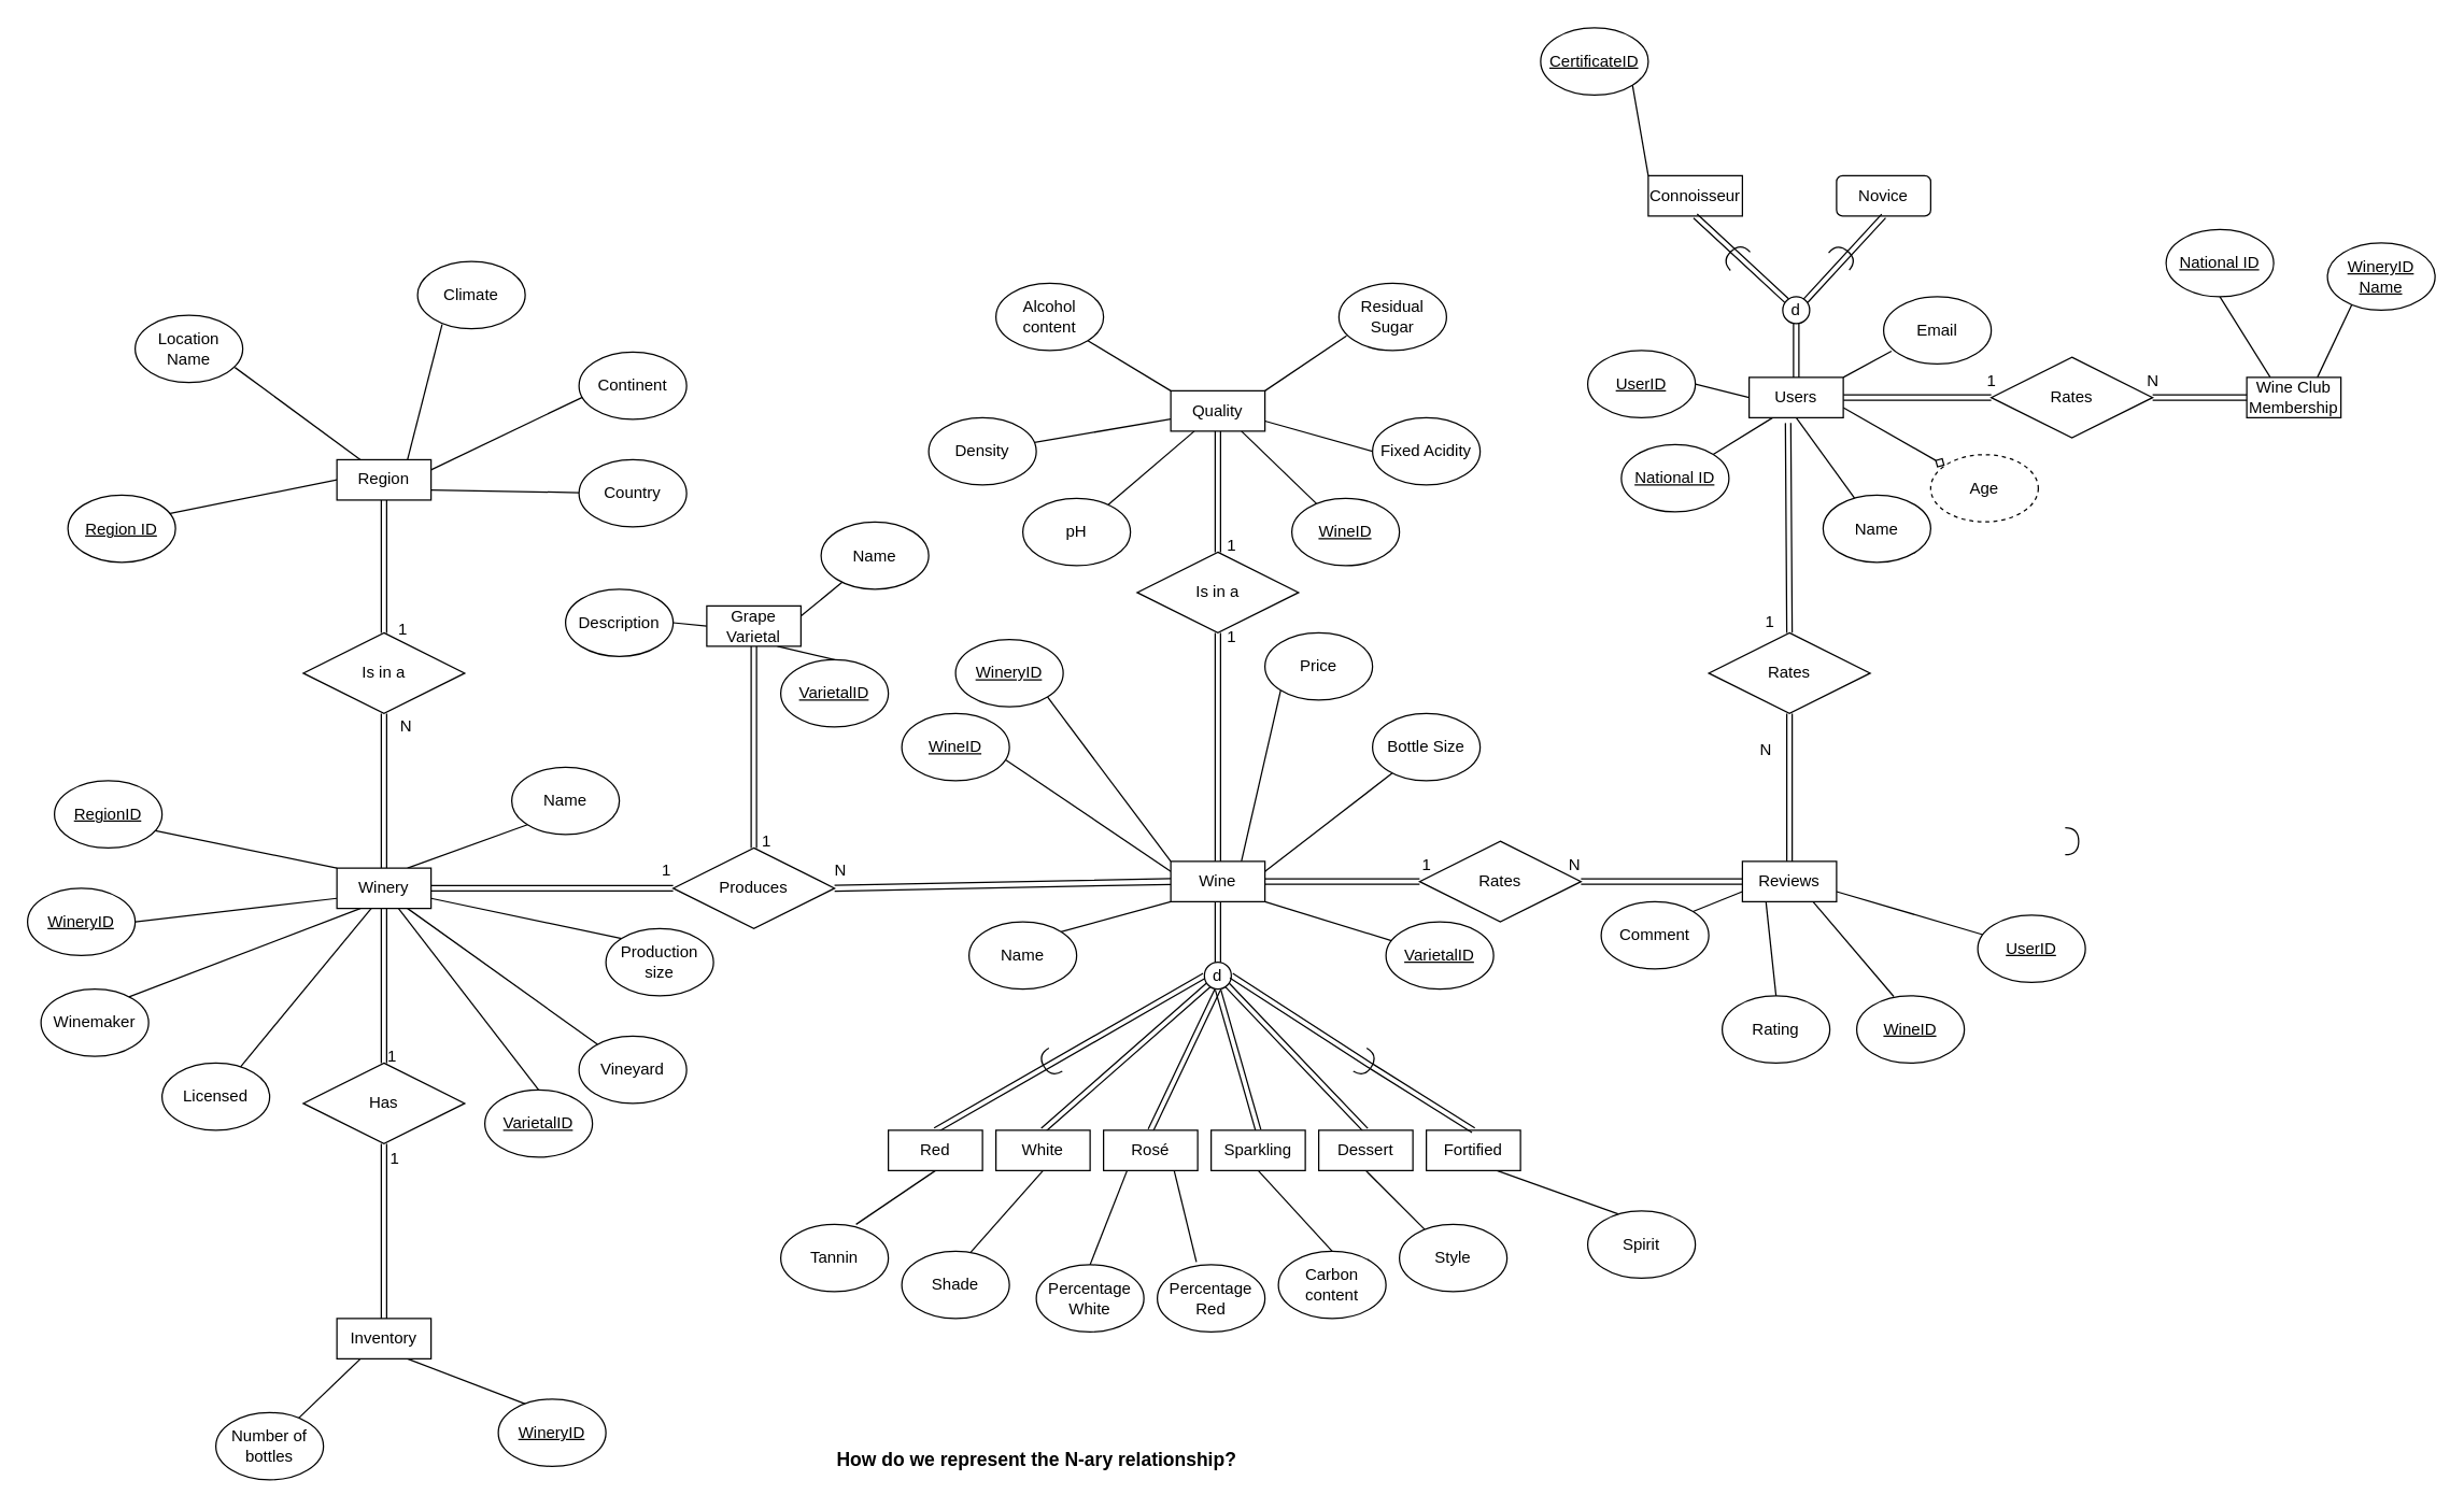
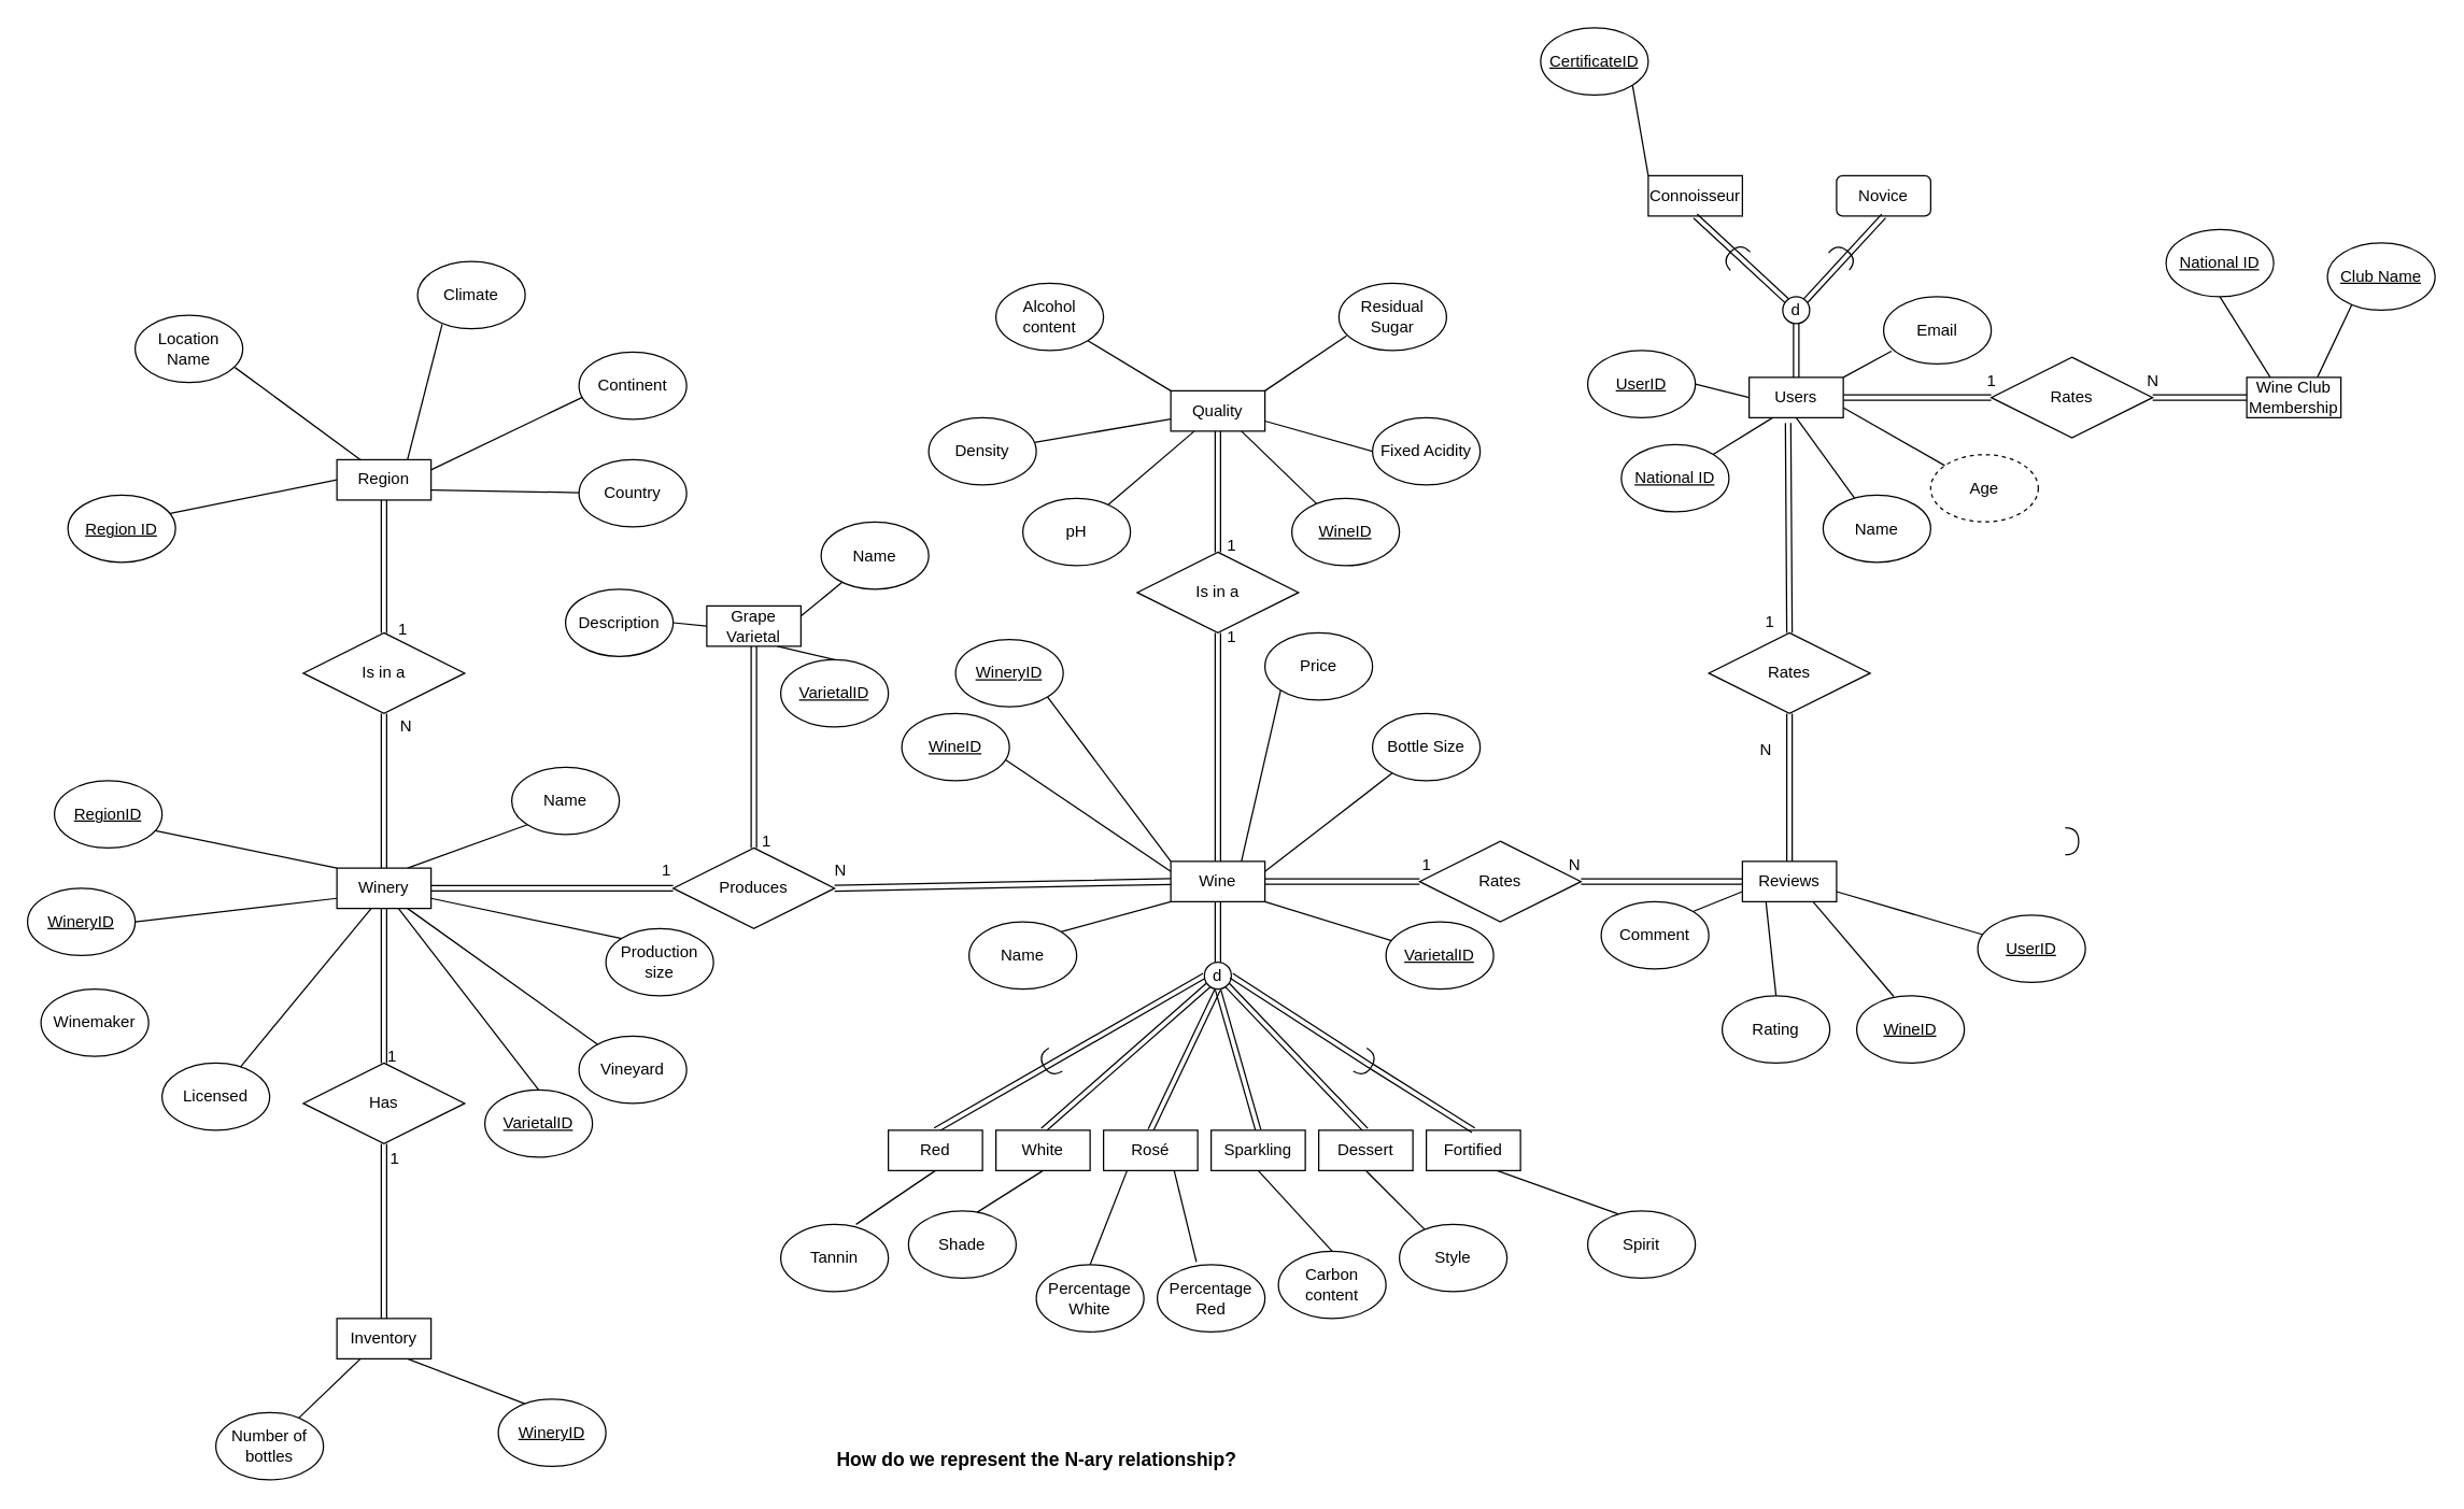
- <mxCell id="96" value="&lt;span class=&quot;custom-cursor-default-hover&quot;&gt;&lt;u&gt;WineryID Name&lt;/u&gt;&lt;/span&gt;" style="ellipse;whiteSpace=wrap;html=1;" parent="1" vertex="1"><mxGeometry x="1730" y="180" width="80" height="50" as="geometry" /></mxCell>
+ <mxCell id="96" value="&lt;span class=&quot;custom-cursor-default-hover&quot;&gt;&lt;u&gt;Club Name&lt;/u&gt;&lt;/span&gt;" style="ellipse;whiteSpace=wrap;html=1;" parent="1" vertex="1"><mxGeometry x="1730" y="180" width="80" height="50" as="geometry" /></mxCell>
- <mxCell id="3" style="edgeStyle=none;rounded=0;orthogonalLoop=1;jettySize=auto;html=1;exitX=1;exitY=0.75;exitDx=0;exitDy=0;endArrow=diamond;endFill=0;" parent="1" source="8" target="93" edge="1"><mxGeometry relative="1" as="geometry" /></mxCell>
+ <mxCell id="3" style="edgeStyle=none;rounded=0;orthogonalLoop=1;jettySize=auto;html=1;exitX=1;exitY=0.75;exitDx=0;exitDy=0;endArrow=none;endFill=0;" parent="1" source="8" target="93" edge="1"><mxGeometry relative="1" as="geometry" /></mxCell>
- <mxCell id="35" style="edgeStyle=none;rounded=0;orthogonalLoop=1;jettySize=auto;html=1;exitX=0.25;exitY=1;exitDx=0;exitDy=0;entryX=0.798;entryY=0.128;entryDx=0;entryDy=0;entryPerimeter=0;endArrow=none;endFill=0;" parent="1" source="40" target="118" edge="1"><mxGeometry relative="1" as="geometry" /></mxCell>
- <mxCell id="163" value="&lt;span class=&quot;custom-cursor-default-hover&quot;&gt;Shade&lt;/span&gt;" style="ellipse;whiteSpace=wrap;html=1;" vertex="1" parent="1"><mxGeometry x="670" y="930" width="80" height="50" as="geometry" /></mxCell>
+ <mxCell id="163" value="&lt;span class=&quot;custom-cursor-default-hover&quot;&gt;Shade&lt;/span&gt;" style="ellipse;whiteSpace=wrap;html=1;" vertex="1" parent="1"><mxGeometry x="675" y="900" width="80" height="50" as="geometry" /></mxCell>
